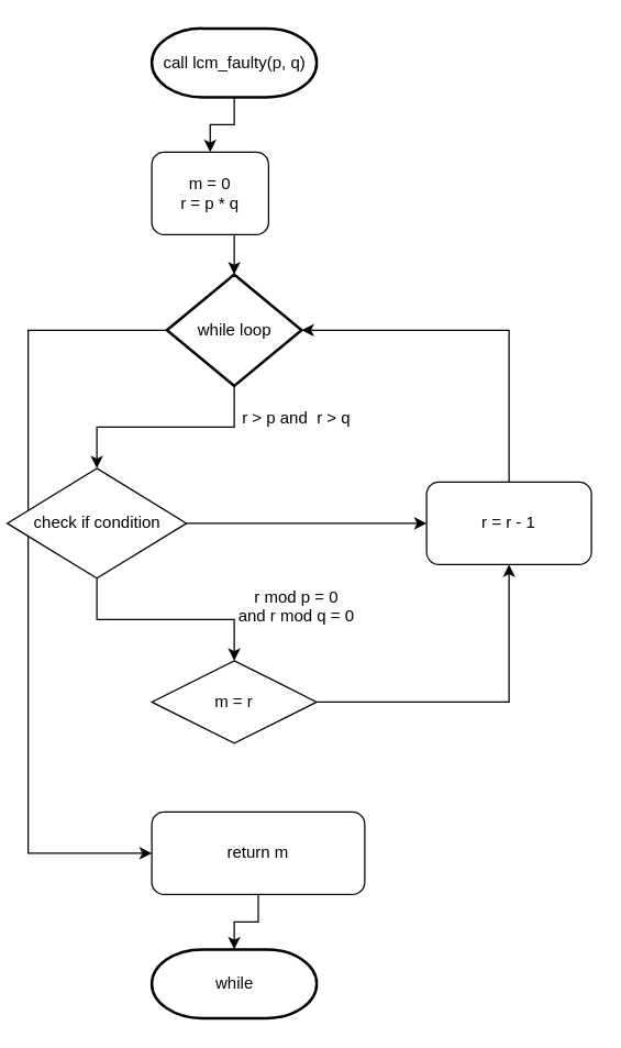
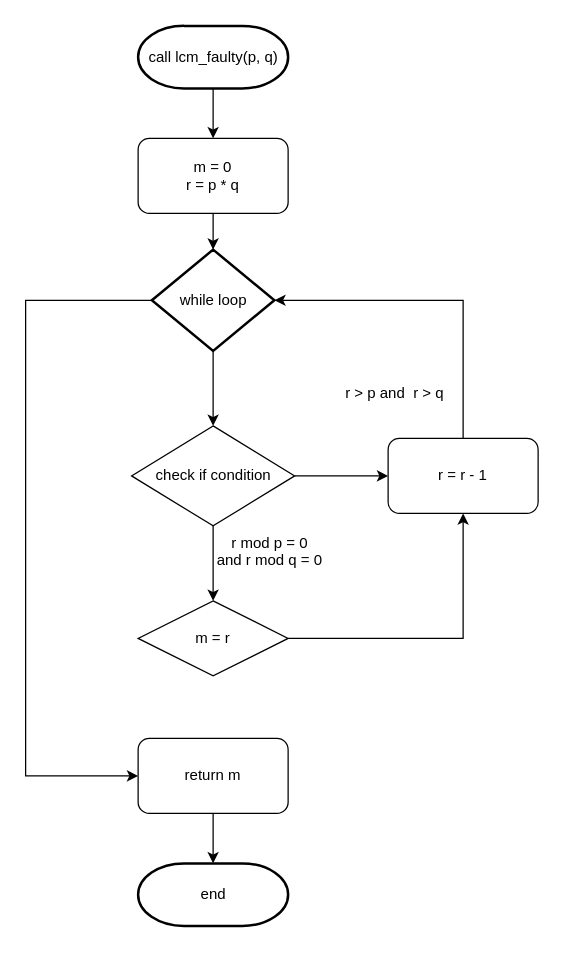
- <mxCell id="12" value="&lt;div&gt;m = 0&lt;/div&gt;&lt;div&gt;r = p * q&lt;br&gt;&lt;/div&gt;" style="rounded=1;whiteSpace=wrap;html=1;" vertex="1" parent="1"><mxGeometry x="110" y="110" width="85" height="60" as="geometry" /></mxCell>
+ <mxCell id="12" value="&lt;div&gt;m = 0&lt;/div&gt;&lt;div&gt;r = p * q&lt;br&gt;&lt;/div&gt;" style="rounded=1;whiteSpace=wrap;html=1;" vertex="1" parent="1"><mxGeometry x="110" y="110" width="120" height="60" as="geometry" /></mxCell>
- <mxCell id="4" value="r &amp;gt; p and&amp;nbsp; r &amp;gt; q" style="text;fontStyle=0;html=1;strokeColor=none;gradientColor=none;fillColor=none;strokeWidth=2;align=center;" parent="1" vertex="1"><mxGeometry x="150" y="290" width="130" height="26" as="geometry" /></mxCell>
+ <mxCell id="4" value="r &amp;gt; p and&amp;nbsp; r &amp;gt; q" style="text;fontStyle=0;html=1;strokeColor=none;gradientColor=none;fillColor=none;strokeWidth=2;align=center;" parent="1" vertex="1"><mxGeometry x="250" y="300" width="130" height="26" as="geometry" /></mxCell>
- <mxCell id="10" value="&lt;div&gt;check if condition&lt;/div&gt;" style="rhombus;whiteSpace=wrap;html=1;" vertex="1" parent="1"><mxGeometry x="4.75" y="340" width="130.5" height="80" as="geometry" /></mxCell>
+ <mxCell id="10" value="&lt;div&gt;check if condition&lt;/div&gt;" style="rhombus;whiteSpace=wrap;html=1;" vertex="1" parent="1"><mxGeometry x="104.75" y="340" width="130.5" height="80" as="geometry" /></mxCell>
- <mxCell id="19" value="return m" style="rounded=1;whiteSpace=wrap;html=1;" vertex="1" parent="1"><mxGeometry x="110" y="590" width="155" height="60" as="geometry" /></mxCell>
+ <mxCell id="19" value="return m" style="rounded=1;whiteSpace=wrap;html=1;" vertex="1" parent="1"><mxGeometry x="110" y="590" width="120" height="60" as="geometry" /></mxCell>
- <mxCell id="20" value="while" style="shape=mxgraph.flowchart.terminator;strokeWidth=2;gradientColor=none;gradientDirection=north;fontStyle=0;html=1;" vertex="1" parent="1"><mxGeometry x="110" y="690" width="120" height="50" as="geometry" /></mxCell>
+ <mxCell id="20" value="end" style="shape=mxgraph.flowchart.terminator;strokeWidth=2;gradientColor=none;gradientDirection=north;fontStyle=0;html=1;" vertex="1" parent="1"><mxGeometry x="110" y="690" width="120" height="50" as="geometry" /></mxCell>
